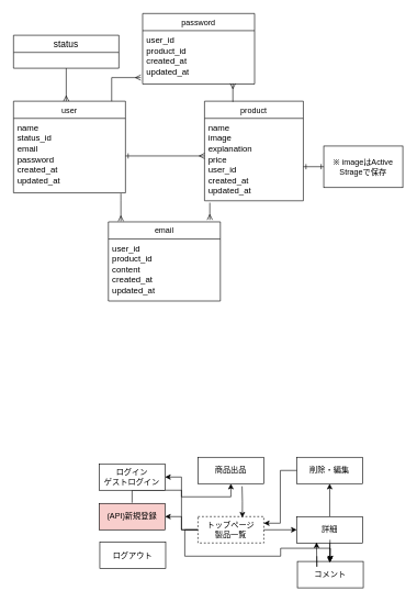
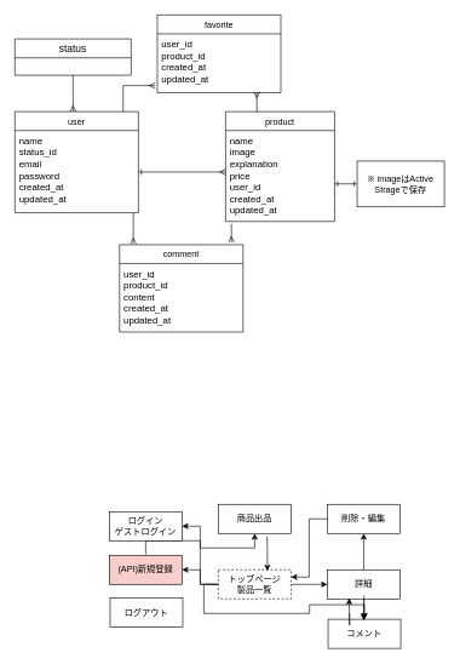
- <mxCell id="34" value="password" style="swimlane;fontStyle=0;childLayout=stackLayout;horizontal=1;startSize=26;fillColor=none;horizontalStack=0;resizeParent=1;resizeParentMax=0;resizeLast=0;collapsible=1;marginBottom=0;" vertex="1" parent="1"><mxGeometry x="216" y="20" width="170" height="107" as="geometry"><mxRectangle x="100" y="180" width="60" height="26" as="alternateBounds" /></mxGeometry></mxCell>
+ <mxCell id="34" value="favorite" style="swimlane;fontStyle=0;childLayout=stackLayout;horizontal=1;startSize=26;fillColor=none;horizontalStack=0;resizeParent=1;resizeParentMax=0;resizeLast=0;collapsible=1;marginBottom=0;" vertex="1" parent="1"><mxGeometry x="216" y="20" width="170" height="107" as="geometry"><mxRectangle x="100" y="180" width="60" height="26" as="alternateBounds" /></mxGeometry></mxCell>
- <mxCell id="30" value="email" style="swimlane;fontStyle=0;childLayout=stackLayout;horizontal=1;startSize=26;fillColor=none;horizontalStack=0;resizeParent=1;resizeParentMax=0;resizeLast=0;collapsible=1;marginBottom=0;" vertex="1" parent="1"><mxGeometry x="164" y="336" width="170" height="120" as="geometry"><mxRectangle x="100" y="180" width="60" height="26" as="alternateBounds" /></mxGeometry></mxCell>
+ <mxCell id="30" value="comment" style="swimlane;fontStyle=0;childLayout=stackLayout;horizontal=1;startSize=26;fillColor=none;horizontalStack=0;resizeParent=1;resizeParentMax=0;resizeLast=0;collapsible=1;marginBottom=0;" vertex="1" parent="1"><mxGeometry x="164" y="336" width="170" height="120" as="geometry"><mxRectangle x="100" y="180" width="60" height="26" as="alternateBounds" /></mxGeometry></mxCell>
